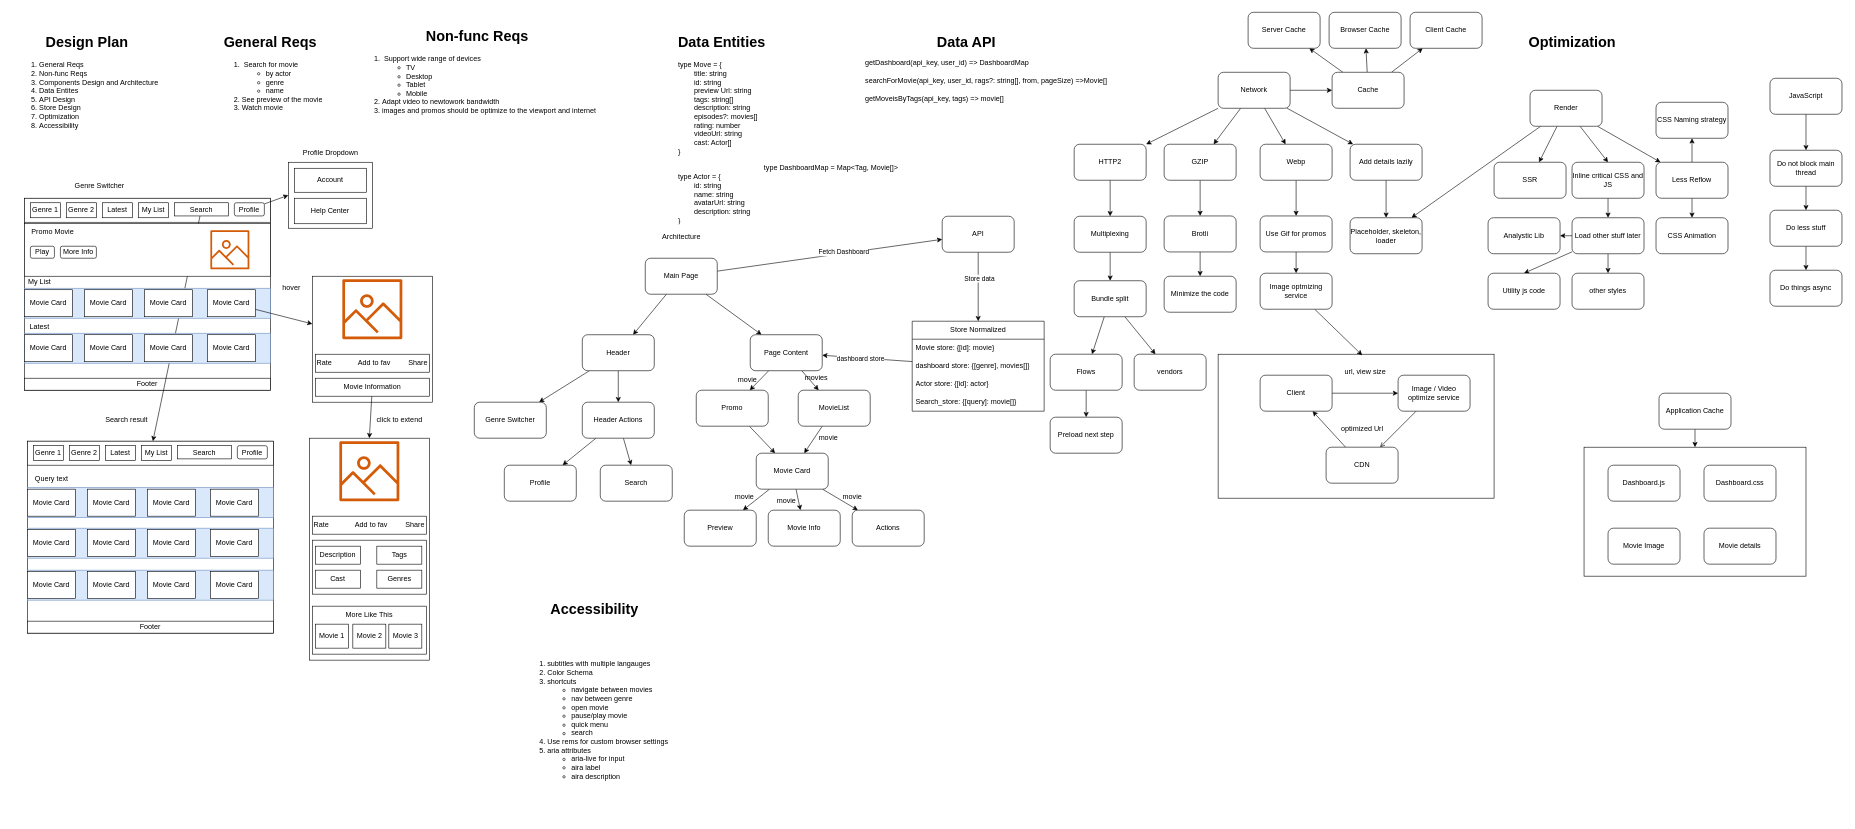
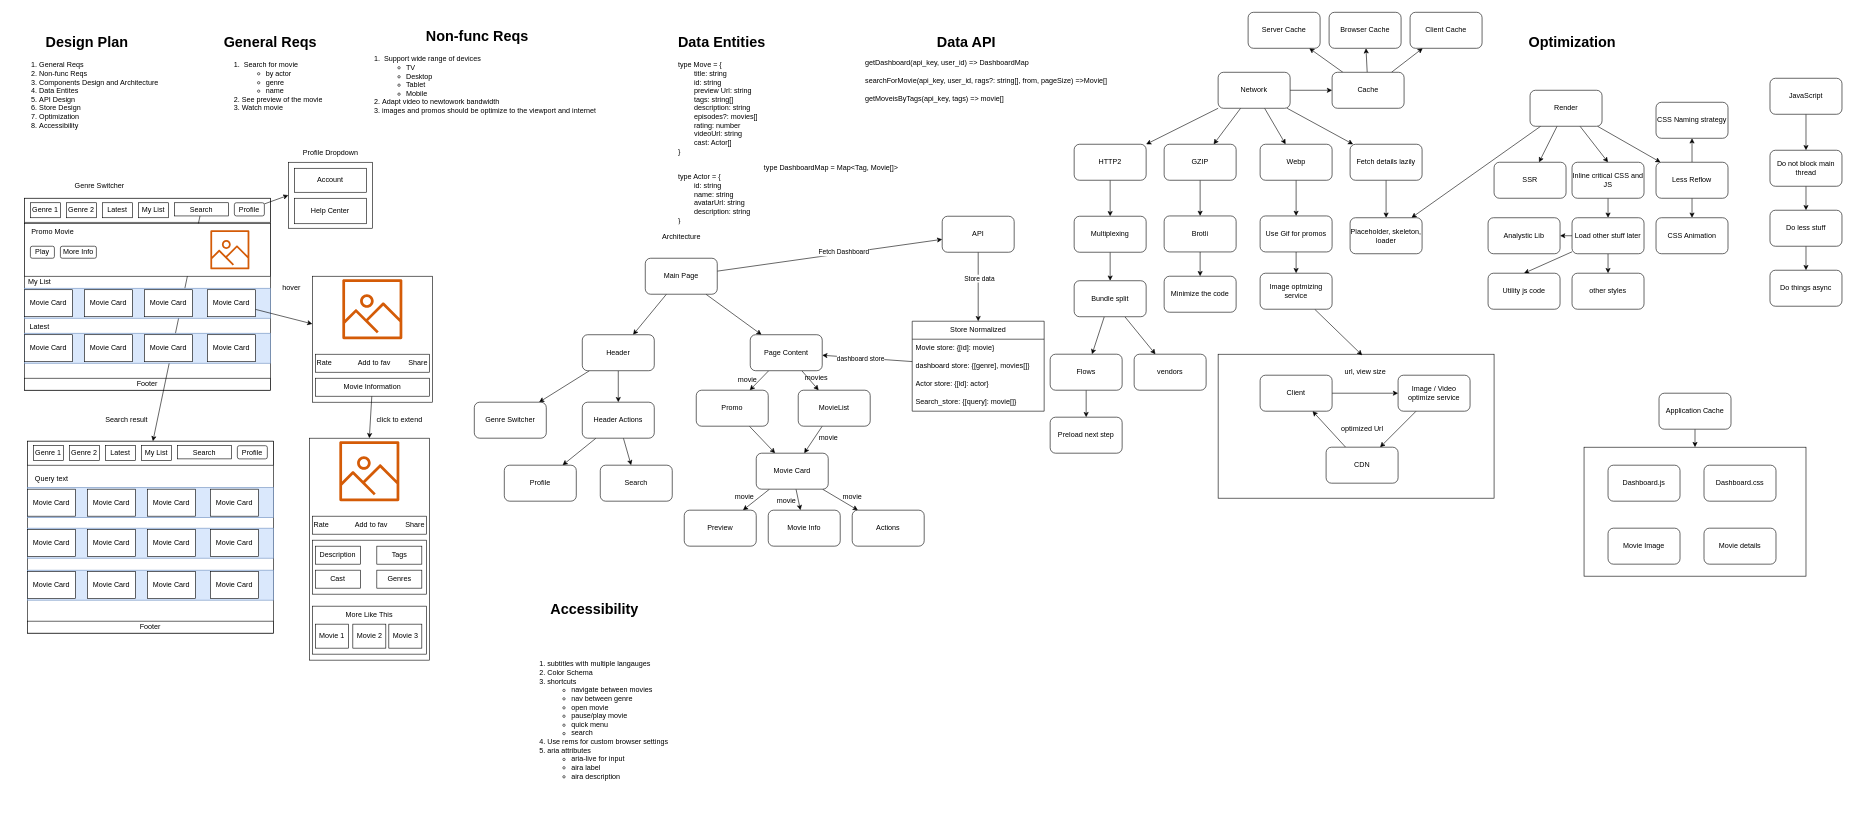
- <mxCell id="179" value="Add details lazily" style="rounded=1;whiteSpace=wrap;html=1;" vertex="1" parent="1"><mxGeometry x="2250" y="240" width="120" height="60" as="geometry" /></mxCell>
+ <mxCell id="179" value="Fetch details lazily" style="rounded=1;whiteSpace=wrap;html=1;" vertex="1" parent="1"><mxGeometry x="2250" y="240" width="120" height="60" as="geometry" /></mxCell>
- <mxCell id="171" style="edgeStyle=none;html=1;endArrow=open;" edge="1" parent="1" source="172" target="174"><mxGeometry relative="1" as="geometry" /></mxCell>
+ <mxCell id="171" style="edgeStyle=none;html=1;" edge="1" parent="1" source="172" target="174"><mxGeometry relative="1" as="geometry" /></mxCell>
